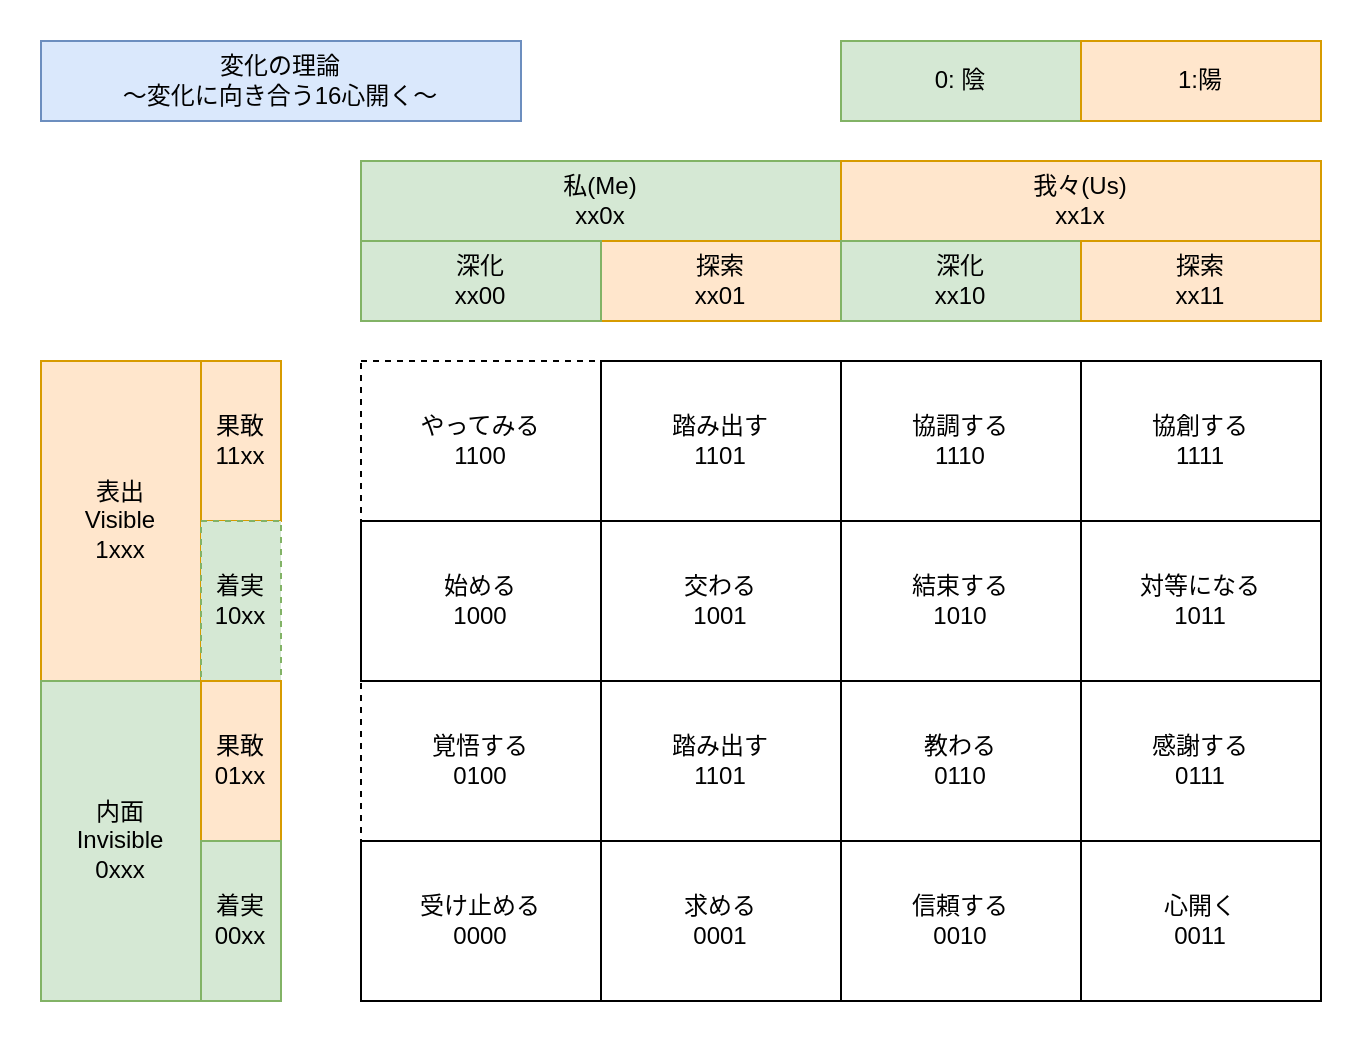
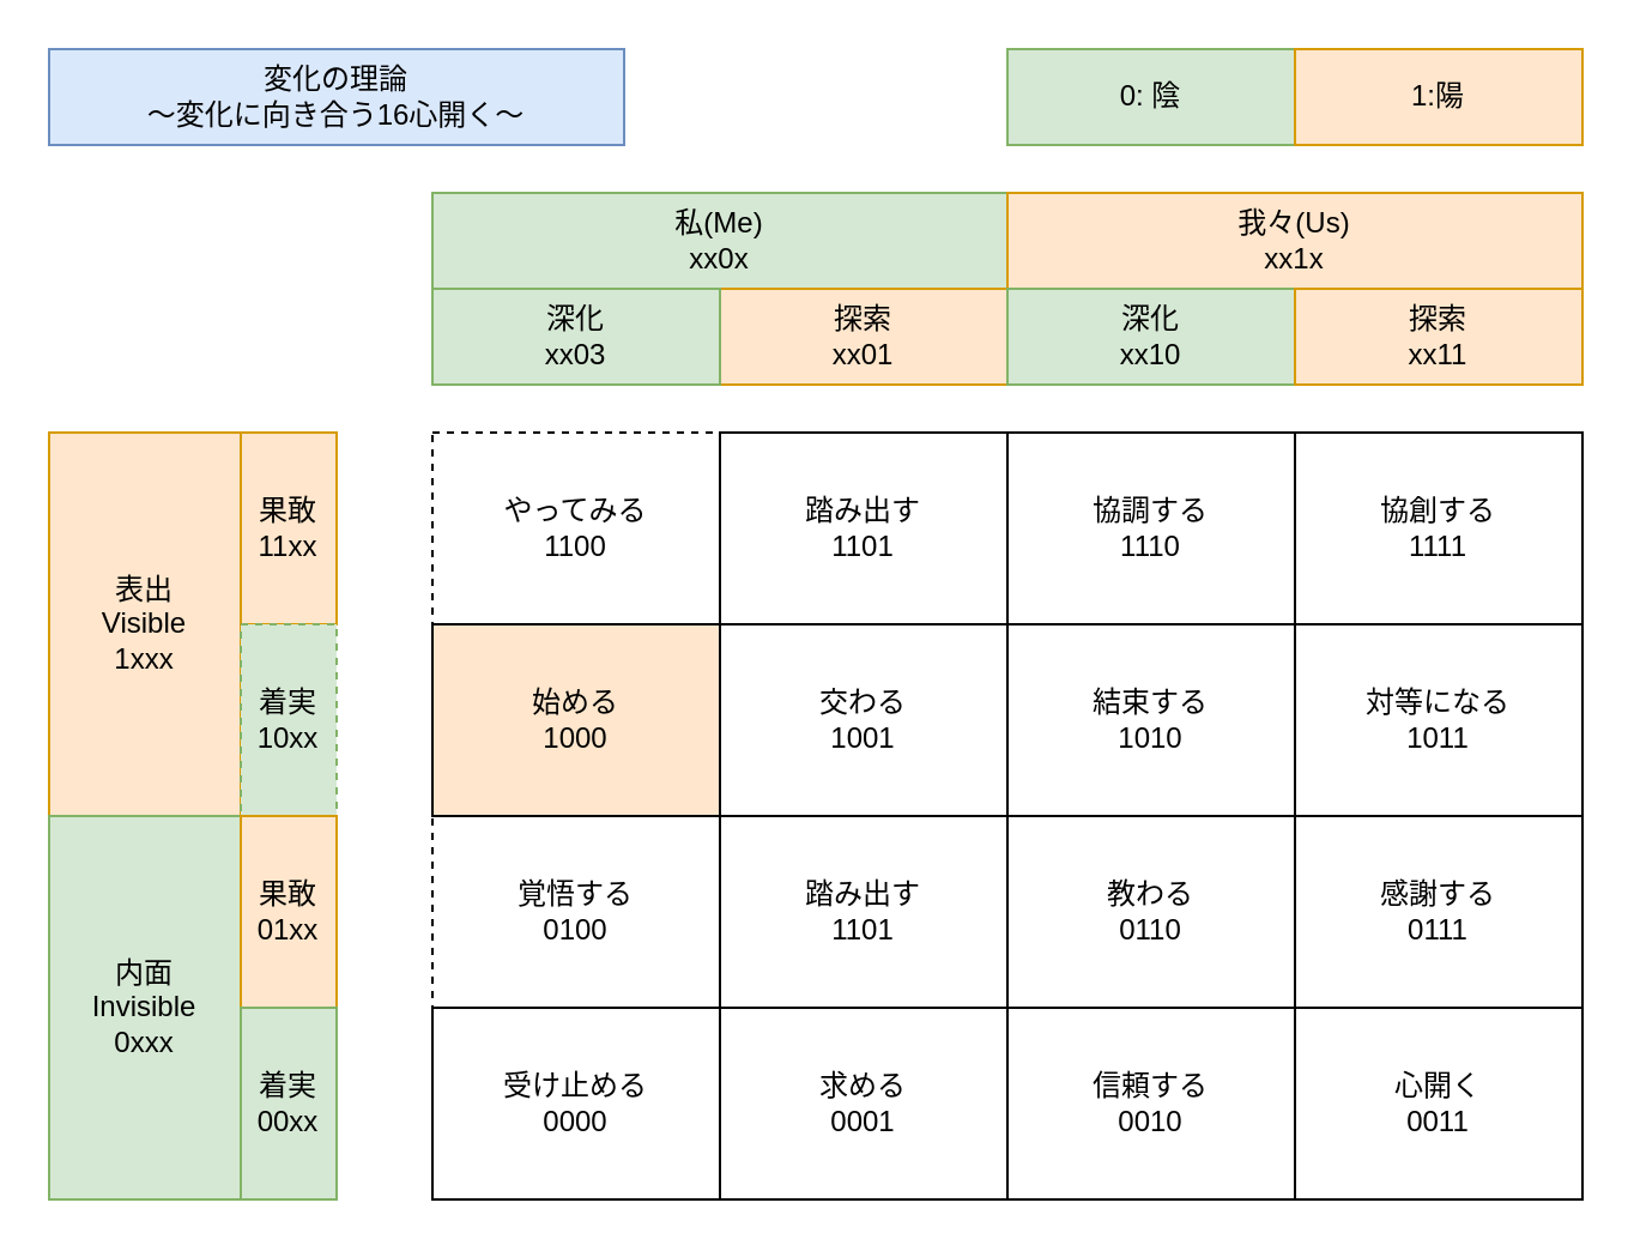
- <mxCell id="12" value="深化&lt;br&gt;&lt;div&gt;xx00&lt;/div&gt;" style="rounded=0;whiteSpace=wrap;html=1;fillColor=#d5e8d4;strokeColor=#82b366;" vertex="1" parent="1"><mxGeometry x="180" y="120" width="120" height="40" as="geometry" /></mxCell>
+ <mxCell id="12" value="深化&lt;br&gt;&lt;div&gt;xx03&lt;/div&gt;" style="rounded=0;whiteSpace=wrap;html=1;fillColor=#d5e8d4;strokeColor=#82b366;" vertex="1" parent="1"><mxGeometry x="180" y="120" width="120" height="40" as="geometry" /></mxCell>
- <mxCell id="22" value="始める&lt;div&gt;1000&lt;/div&gt;" style="rounded=0;whiteSpace=wrap;html=1;" vertex="1" parent="1"><mxGeometry x="180" y="260" width="120" height="80" as="geometry" /></mxCell>
+ <mxCell id="22" value="始める&lt;div&gt;1000&lt;/div&gt;" style="rounded=0;whiteSpace=wrap;html=1;fillColor=#ffe6cc;" vertex="1" parent="1"><mxGeometry x="180" y="260" width="120" height="80" as="geometry" /></mxCell>
